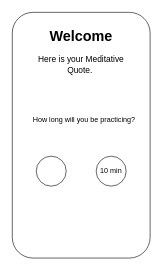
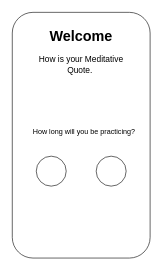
- <mxCell id="3" value="&lt;h1&gt;Welcome&lt;/h1&gt;&lt;div style=&quot;font-size: 14px&quot;&gt;Here is your Meditative Quote.&amp;nbsp;&lt;/div&gt;" style="text;html=1;strokeColor=none;fillColor=none;spacing=5;spacingTop=-20;whiteSpace=wrap;overflow=hidden;rounded=0;fontStyle=0;align=center;" vertex="1" parent="1"><mxGeometry x="40" y="40" width="190" height="120" as="geometry" /></mxCell>
+ <mxCell id="3" value="&lt;h1&gt;Welcome&lt;/h1&gt;&lt;div style=&quot;font-size: 14px&quot;&gt;How is your Meditative Quote.&amp;nbsp;&lt;/div&gt;" style="text;html=1;strokeColor=none;fillColor=none;spacing=5;spacingTop=-20;whiteSpace=wrap;overflow=hidden;rounded=0;fontStyle=0;align=center;" vertex="1" parent="1"><mxGeometry x="40" y="40" width="190" height="120" as="geometry" /></mxCell>
- <mxCell id="4" value="How long will you be practicing?" style="text;html=1;strokeColor=none;fillColor=none;align=center;verticalAlign=middle;whiteSpace=wrap;rounded=0;" vertex="1" parent="1"><mxGeometry x="40" y="190" width="200" height="20" as="geometry" /></mxCell>
+ <mxCell id="4" value="How long will you be practicing?" style="text;html=1;strokeColor=none;fillColor=none;align=center;verticalAlign=middle;whiteSpace=wrap;rounded=0;" vertex="1" parent="1"><mxGeometry x="40" y="210" width="200" height="20" as="geometry" /></mxCell>
- <mxCell id="7" value="10 min" style="text;html=1;strokeColor=none;fillColor=none;align=center;verticalAlign=middle;whiteSpace=wrap;rounded=0;" vertex="1" parent="1"><mxGeometry x="165" y="270" width="40" height="30" as="geometry" /></mxCell>
